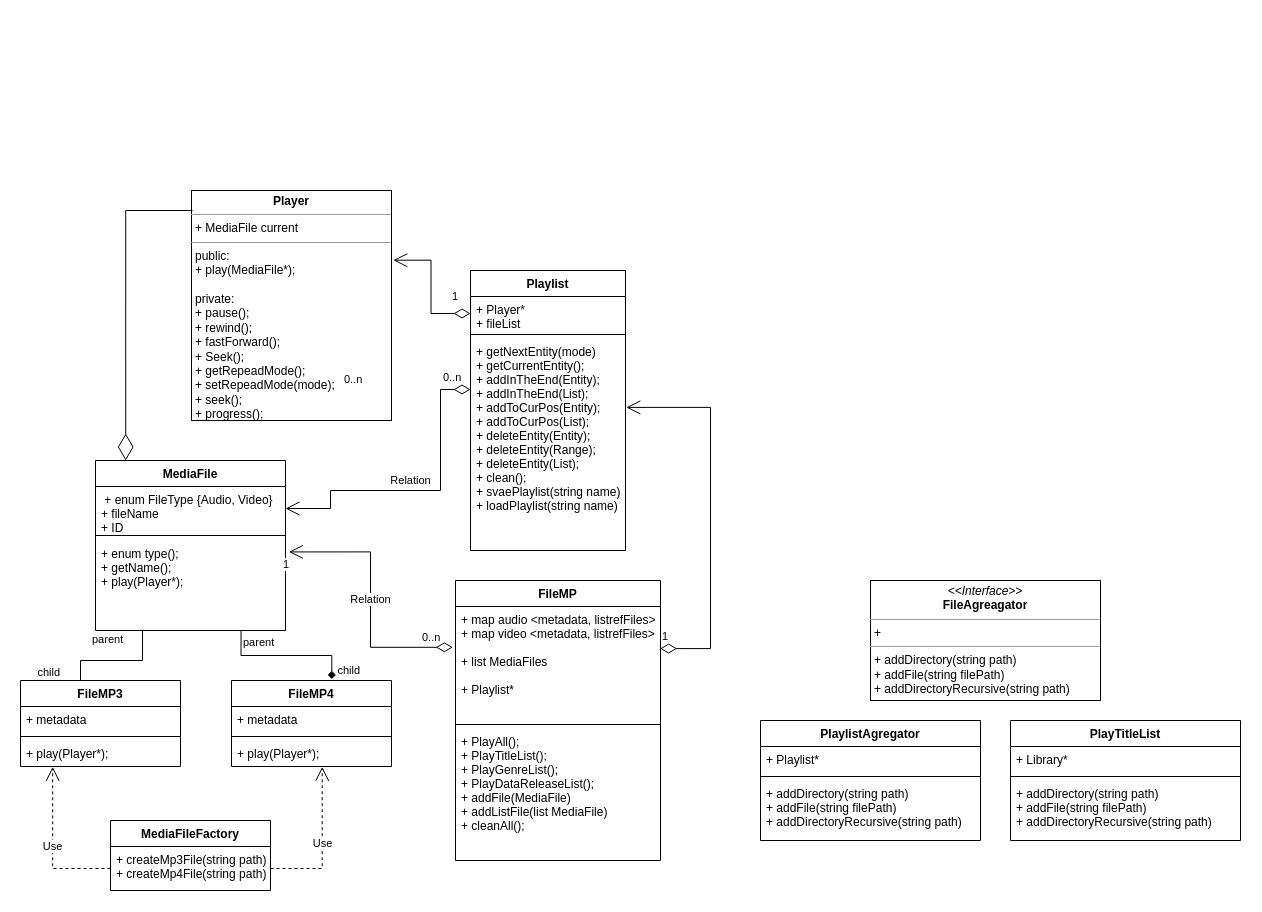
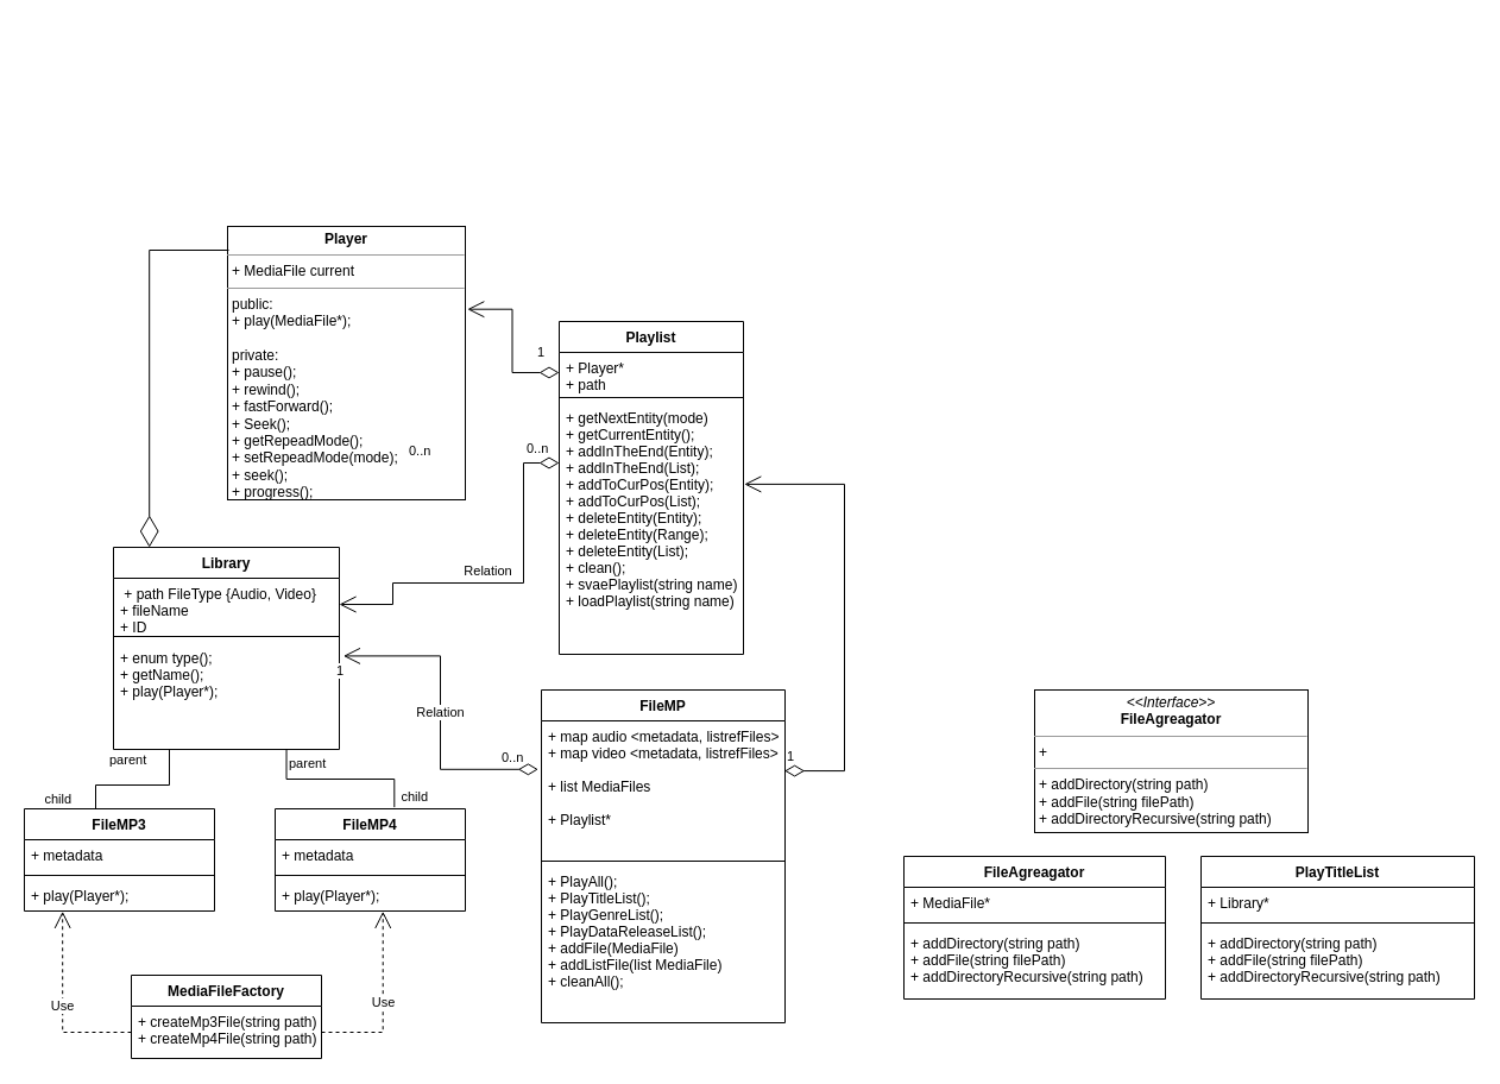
- <mxCell id="8" value="+ Player*&#10;+ fileList" style="text;strokeColor=none;fillColor=none;align=left;verticalAlign=top;spacingLeft=4;spacingRight=4;overflow=hidden;rotatable=0;points=[[0,0.5],[1,0.5]];portConstraint=eastwest;" parent="7" vertex="1"><mxGeometry y="26" width="155" height="34" as="geometry" /></mxCell>
+ <mxCell id="8" value="+ Player*&#10;+ path" style="text;strokeColor=none;fillColor=none;align=left;verticalAlign=top;spacingLeft=4;spacingRight=4;overflow=hidden;rotatable=0;points=[[0,0.5],[1,0.5]];portConstraint=eastwest;" parent="7" vertex="1"><mxGeometry y="26" width="155" height="34" as="geometry" /></mxCell>
- <mxCell id="3" value="MediaFile" style="swimlane;fontStyle=1;align=center;verticalAlign=top;childLayout=stackLayout;horizontal=1;startSize=26;horizontalStack=0;resizeParent=1;resizeParentMax=0;resizeLast=0;collapsible=1;marginBottom=0;" parent="1" vertex="1"><mxGeometry x="95" y="460" width="190" height="170" as="geometry" /></mxCell>
+ <mxCell id="3" value="Library" style="swimlane;fontStyle=1;align=center;verticalAlign=top;childLayout=stackLayout;horizontal=1;startSize=26;horizontalStack=0;resizeParent=1;resizeParentMax=0;resizeLast=0;collapsible=1;marginBottom=0;" parent="1" vertex="1"><mxGeometry x="95" y="460" width="190" height="170" as="geometry" /></mxCell>
- <mxCell id="4" value=" + enum FileType {Audio, Video}&#10;+ fileName&#10;+ ID&#10;" style="text;strokeColor=none;fillColor=none;align=left;verticalAlign=top;spacingLeft=4;spacingRight=4;overflow=hidden;rotatable=0;points=[[0,0.5],[1,0.5]];portConstraint=eastwest;" parent="3" vertex="1"><mxGeometry y="26" width="190" height="44" as="geometry" /></mxCell>
+ <mxCell id="4" value=" + path FileType {Audio, Video}&#10;+ fileName&#10;+ ID&#10;" style="text;strokeColor=none;fillColor=none;align=left;verticalAlign=top;spacingLeft=4;spacingRight=4;overflow=hidden;rotatable=0;points=[[0,0.5],[1,0.5]];portConstraint=eastwest;" parent="3" vertex="1"><mxGeometry y="26" width="190" height="44" as="geometry" /></mxCell>
- <mxCell id="25" value="" style="endArrow=diamond;html=1;edgeStyle=orthogonalEdgeStyle;rounded=0;entryX=0.627;entryY=-0.016;entryDx=0;entryDy=0;entryPerimeter=0;exitX=0.766;exitY=1;exitDx=0;exitDy=0;exitPerimeter=0;" parent="1" source="6" target="17" edge="1"><mxGeometry relative="1" as="geometry"><mxPoint x="410" y="390" as="sourcePoint" /><mxPoint x="570" y="390" as="targetPoint" /></mxGeometry></mxCell>
+ <mxCell id="25" value="" style="endArrow=none;html=1;edgeStyle=orthogonalEdgeStyle;rounded=0;entryX=0.627;entryY=-0.016;entryDx=0;entryDy=0;entryPerimeter=0;exitX=0.766;exitY=1;exitDx=0;exitDy=0;exitPerimeter=0;" parent="1" source="6" target="17" edge="1"><mxGeometry relative="1" as="geometry"><mxPoint x="410" y="390" as="sourcePoint" /><mxPoint x="570" y="390" as="targetPoint" /></mxGeometry></mxCell>
- <mxCell id="38" value="PlaylistAgregator" style="swimlane;fontStyle=1;align=center;verticalAlign=top;childLayout=stackLayout;horizontal=1;startSize=26;horizontalStack=0;resizeParent=1;resizeParentMax=0;resizeLast=0;collapsible=1;marginBottom=0;" parent="1" vertex="1"><mxGeometry x="760" y="720" width="220" height="120" as="geometry" /></mxCell>
+ <mxCell id="38" value="FileAgreagator" style="swimlane;fontStyle=1;align=center;verticalAlign=top;childLayout=stackLayout;horizontal=1;startSize=26;horizontalStack=0;resizeParent=1;resizeParentMax=0;resizeLast=0;collapsible=1;marginBottom=0;" parent="1" vertex="1"><mxGeometry x="760" y="720" width="220" height="120" as="geometry" /></mxCell>
- <mxCell id="39" value="+ Playlist* " style="text;strokeColor=none;fillColor=none;align=left;verticalAlign=top;spacingLeft=4;spacingRight=4;overflow=hidden;rotatable=0;points=[[0,0.5],[1,0.5]];portConstraint=eastwest;" parent="38" vertex="1"><mxGeometry y="26" width="220" height="26" as="geometry" /></mxCell>
+ <mxCell id="39" value="+ MediaFile* " style="text;strokeColor=none;fillColor=none;align=left;verticalAlign=top;spacingLeft=4;spacingRight=4;overflow=hidden;rotatable=0;points=[[0,0.5],[1,0.5]];portConstraint=eastwest;" parent="38" vertex="1"><mxGeometry y="26" width="220" height="26" as="geometry" /></mxCell>
